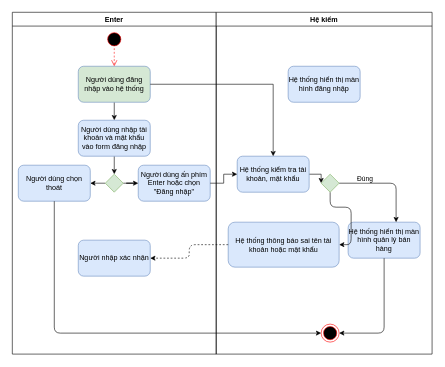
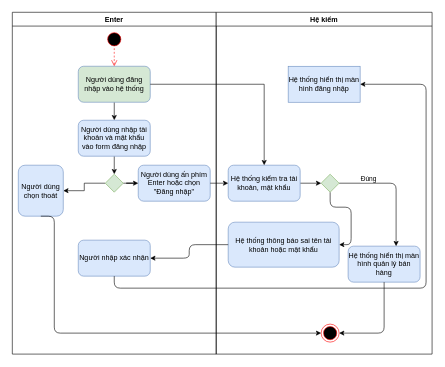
- <mxCell id="16" value="Hệ thống hiển thị màn hình đăng nhập" style="rounded=1;whiteSpace=wrap;html=1;fillColor=#dae8fc;strokeColor=#6c8ebf;" vertex="1" parent="15"><mxGeometry x="120" y="90" width="120" height="60" as="geometry" /></mxCell>
+ <mxCell id="16" value="Hệ thống hiển thị màn hình đăng nhập" style="whiteSpace=wrap;html=1;fillColor=#dae8fc;strokeColor=#6c8ebf;rounded=0;" vertex="1" parent="15"><mxGeometry x="120" y="90" width="120" height="60" as="geometry" /></mxCell>
- <mxCell id="18" value="Hệ thống kiểm tra tài khoản, mật khẩu" style="rounded=1;whiteSpace=wrap;html=1;fillColor=#dae8fc;strokeColor=#6c8ebf;" vertex="1" parent="15"><mxGeometry x="35" y="240" width="120" height="60" as="geometry" /></mxCell>
+ <mxCell id="18" value="Hệ thống kiểm tra tài khoản, mật khẩu" style="rounded=1;whiteSpace=wrap;html=1;fillColor=#dae8fc;strokeColor=#6c8ebf;" vertex="1" parent="15"><mxGeometry x="20" y="255" width="120" height="60" as="geometry" /></mxCell>
- <mxCell id="13" value="Người dùng chọn thoát" style="rounded=1;whiteSpace=wrap;html=1;fillColor=#dae8fc;strokeColor=#6c8ebf;" vertex="1" parent="2"><mxGeometry x="10" y="255" width="120" height="60" as="geometry" /></mxCell>
+ <mxCell id="13" value="Người dùng chọn thoát" style="rounded=1;whiteSpace=wrap;html=1;fillColor=#dae8fc;strokeColor=#6c8ebf;" vertex="1" parent="2"><mxGeometry x="10" y="255" width="75" height="85" as="geometry" /></mxCell>
- <mxCell id="19" value="Hệ thống hiển thị màn hình quản lý bán hàng" style="rounded=1;whiteSpace=wrap;html=1;fillColor=#dae8fc;strokeColor=#6c8ebf;" vertex="1" parent="15"><mxGeometry x="220" y="350" width="120" height="60" as="geometry" /></mxCell>
+ <mxCell id="19" value="Hệ thống hiển thị màn hình quản lý bán hàng" style="rounded=1;whiteSpace=wrap;html=1;fillColor=#dae8fc;strokeColor=#6c8ebf;" vertex="1" parent="15"><mxGeometry x="220" y="390" width="120" height="60" as="geometry" /></mxCell>
- <mxCell id="30" style="edgeStyle=orthogonalEdgeStyle;rounded=1;orthogonalLoop=1;jettySize=auto;html=1;exitX=0;exitY=0.5;exitDx=0;exitDy=0;entryX=1;entryY=0.5;entryDx=0;entryDy=0;startArrow=none;startFill=0;endArrow=classic;endFill=1;dashed=1;" edge="1" parent="1" source="24" target="14"><mxGeometry relative="1" as="geometry" /></mxCell>
+ <mxCell id="30" style="edgeStyle=orthogonalEdgeStyle;rounded=1;orthogonalLoop=1;jettySize=auto;html=1;exitX=0;exitY=0.5;exitDx=0;exitDy=0;entryX=1;entryY=0.5;entryDx=0;entryDy=0;startArrow=none;startFill=0;endArrow=classic;endFill=1;" edge="1" parent="1" source="24" target="14"><mxGeometry relative="1" as="geometry" /></mxCell>
+ <mxCell id="31" style="edgeStyle=orthogonalEdgeStyle;rounded=1;orthogonalLoop=1;jettySize=auto;html=1;exitX=0.5;exitY=1;exitDx=0;exitDy=0;entryX=1;entryY=0.5;entryDx=0;entryDy=0;startArrow=none;startFill=0;endArrow=classic;endFill=1;" edge="1" parent="1" source="14" target="16"><mxGeometry relative="1" as="geometry"><Array as="points"><mxPoint x="190" y="480" /><mxPoint x="710" y="480" /><mxPoint x="710" y="140" /></Array></mxGeometry></mxCell>
